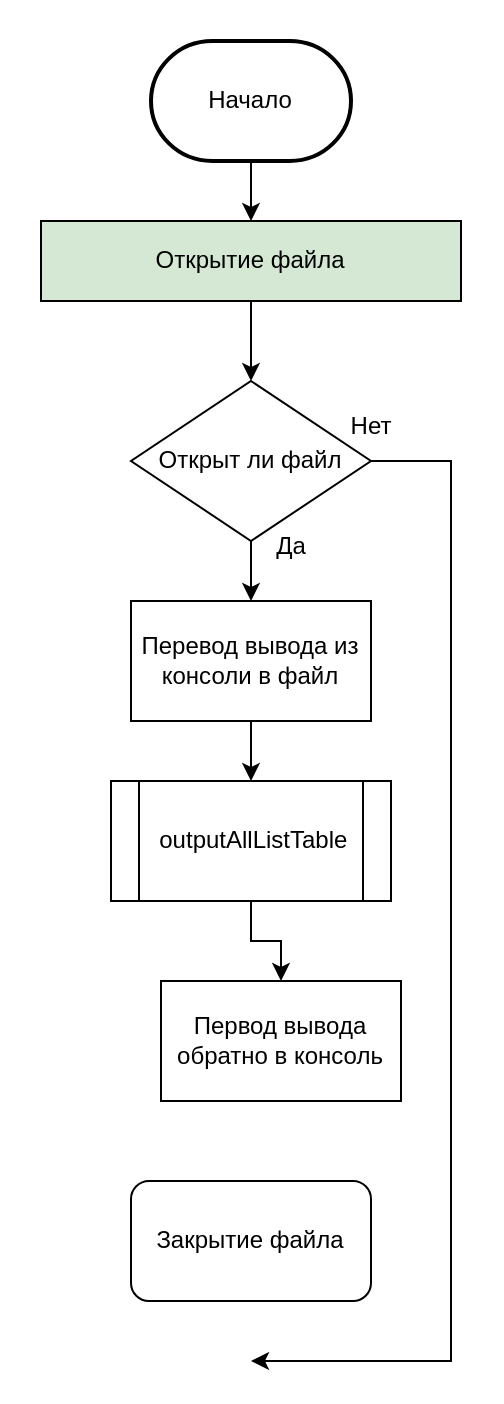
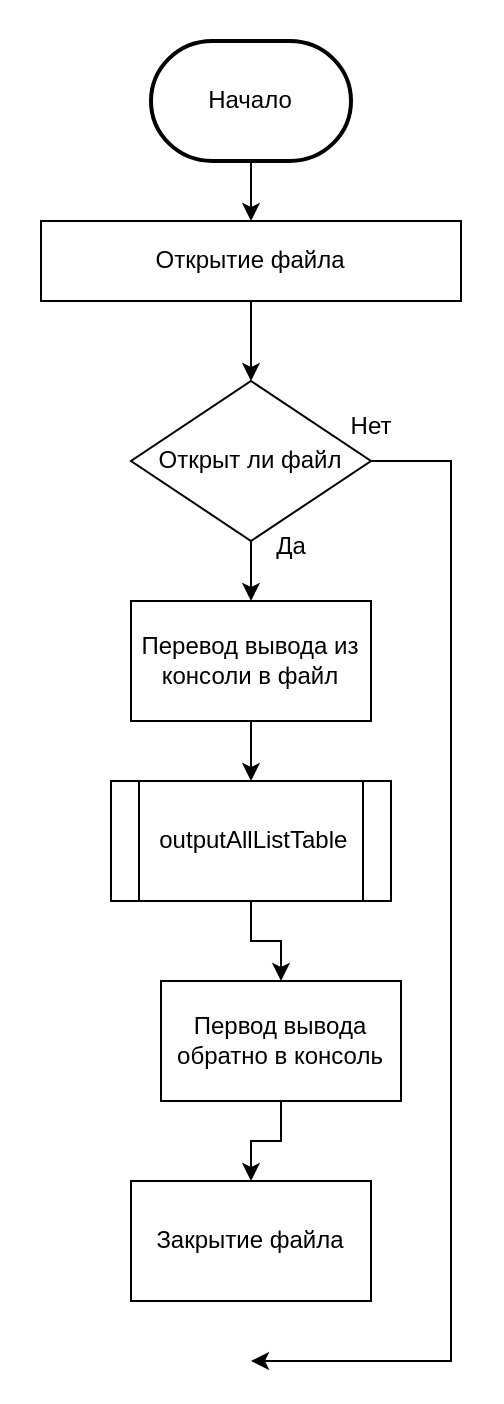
- <mxCell id="5" value="Открытие файла" style="rounded=0;whiteSpace=wrap;html=1;fillColor=#d5e8d4;" vertex="1" parent="1"><mxGeometry x="20" y="110" width="210" height="40" as="geometry" /></mxCell>
+ <mxCell id="5" value="Открытие файла" style="rounded=0;whiteSpace=wrap;html=1;" vertex="1" parent="1"><mxGeometry x="20" y="110" width="210" height="40" as="geometry" /></mxCell>
+ <mxCell id="12" value="" style="edgeStyle=orthogonalEdgeStyle;rounded=0;orthogonalLoop=1;jettySize=auto;html=1;" edge="1" parent="1" source="13" target="14"><mxGeometry relative="1" as="geometry" /></mxCell>
- <mxCell id="14" value="Закрытие файла" style="whiteSpace=wrap;html=1;rounded=1;" vertex="1" parent="1"><mxGeometry x="65" y="590" width="120" height="60" as="geometry" /></mxCell>
+ <mxCell id="14" value="Закрытие файла" style="whiteSpace=wrap;html=1;rounded=0;" vertex="1" parent="1"><mxGeometry x="65" y="590" width="120" height="60" as="geometry" /></mxCell>
